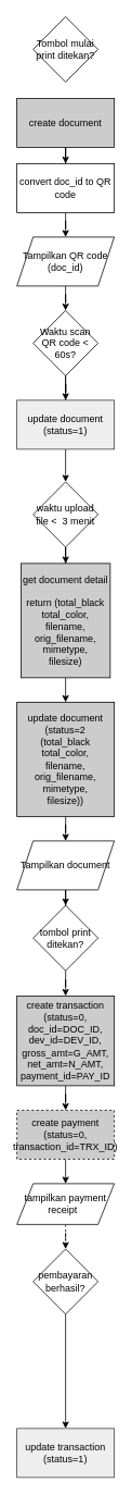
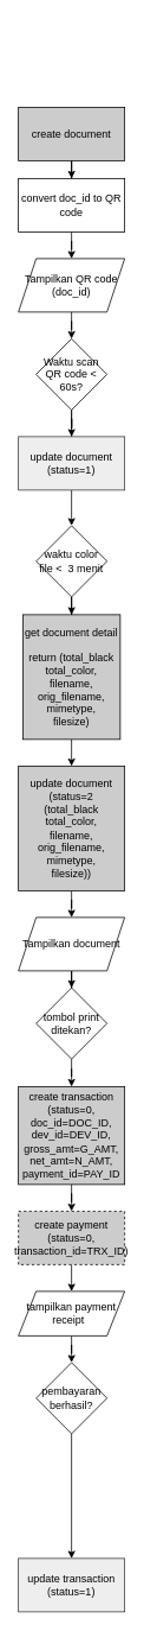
- <mxCell id="2" value="Tombol mulai print ditekan?" style="rhombus;whiteSpace=wrap;html=1;" vertex="1" parent="1"><mxGeometry x="40" y="20" width="80" height="80" as="geometry" /></mxCell>
- <mxCell id="13" value="waktu upload file &amp;lt;&amp;nbsp; 3 menit" style="rhombus;whiteSpace=wrap;html=1;fillColor=#FFFFFF;" vertex="1" parent="1"><mxGeometry x="40" y="590" width="80" height="80" as="geometry" /></mxCell>
+ <mxCell id="13" value="waktu color file &amp;lt;&amp;nbsp; 3 menit" style="rhombus;whiteSpace=wrap;html=1;fillColor=#FFFFFF;" vertex="1" parent="1"><mxGeometry x="40" y="590" width="80" height="80" as="geometry" /></mxCell>
- <mxCell id="16" value="" style="edgeStyle=orthogonalEdgeStyle;rounded=0;orthogonalLoop=1;jettySize=auto;html=1;fontColor=#F8CECC;dashed=1;" edge="1" parent="1" source="17" target="29"><mxGeometry relative="1" as="geometry" /></mxCell>
+ <mxCell id="16" value="" style="edgeStyle=orthogonalEdgeStyle;rounded=0;orthogonalLoop=1;jettySize=auto;html=1;fontColor=#F8CECC;" edge="1" parent="1" source="17" target="29"><mxGeometry relative="1" as="geometry" /></mxCell>
